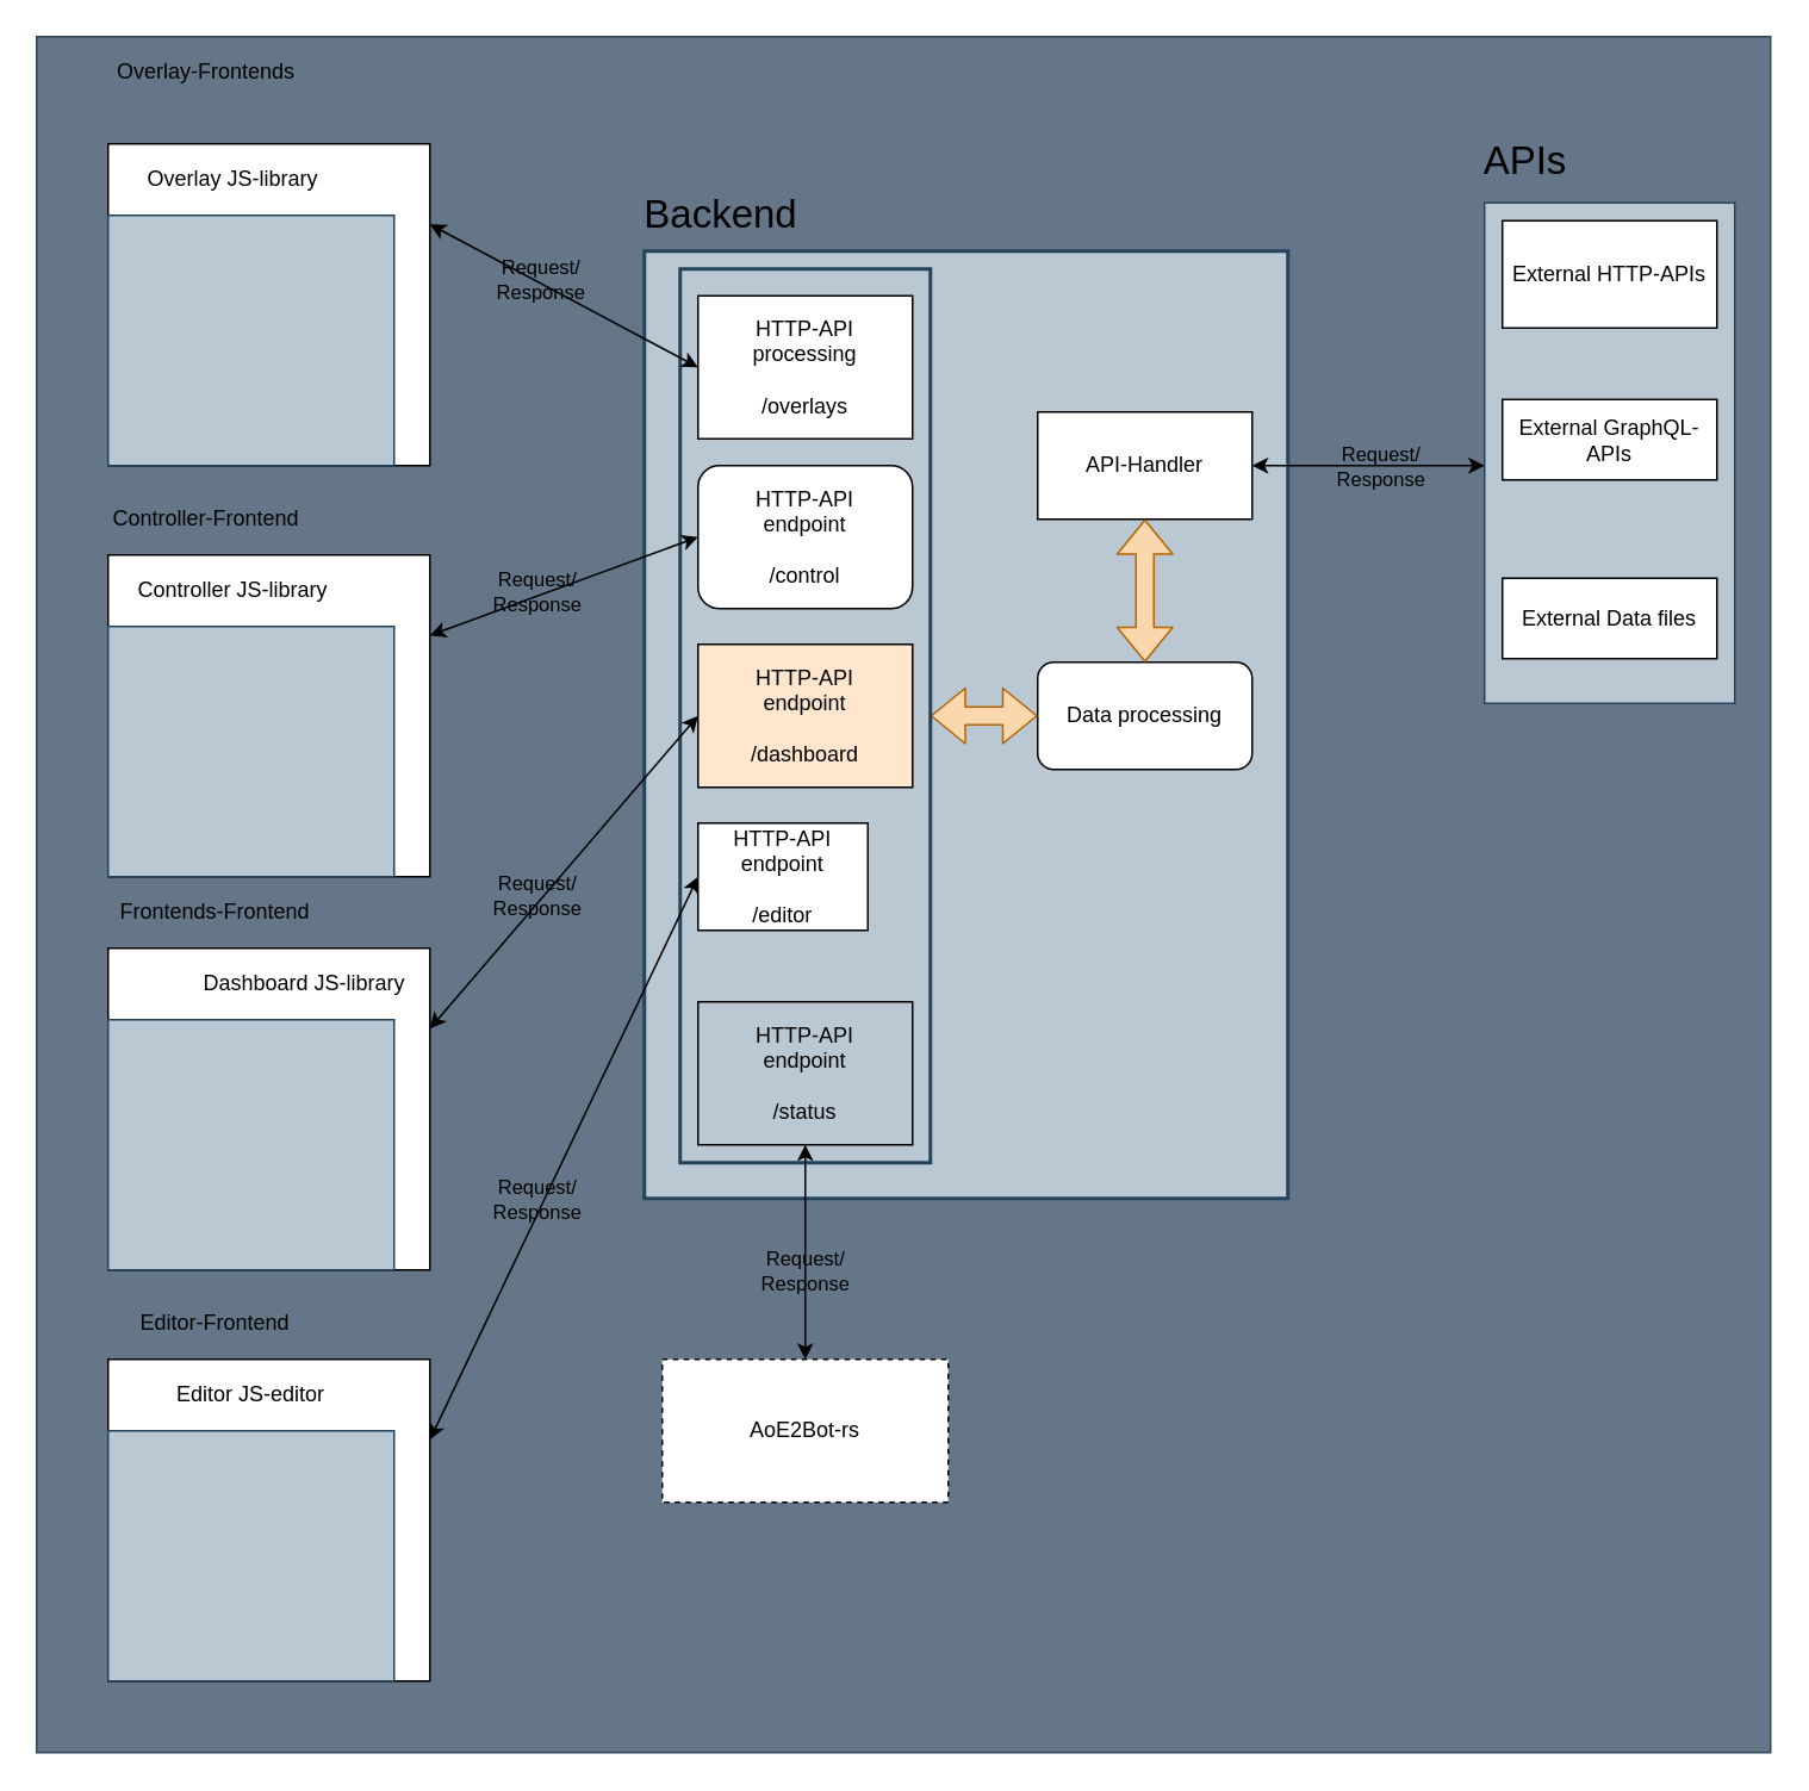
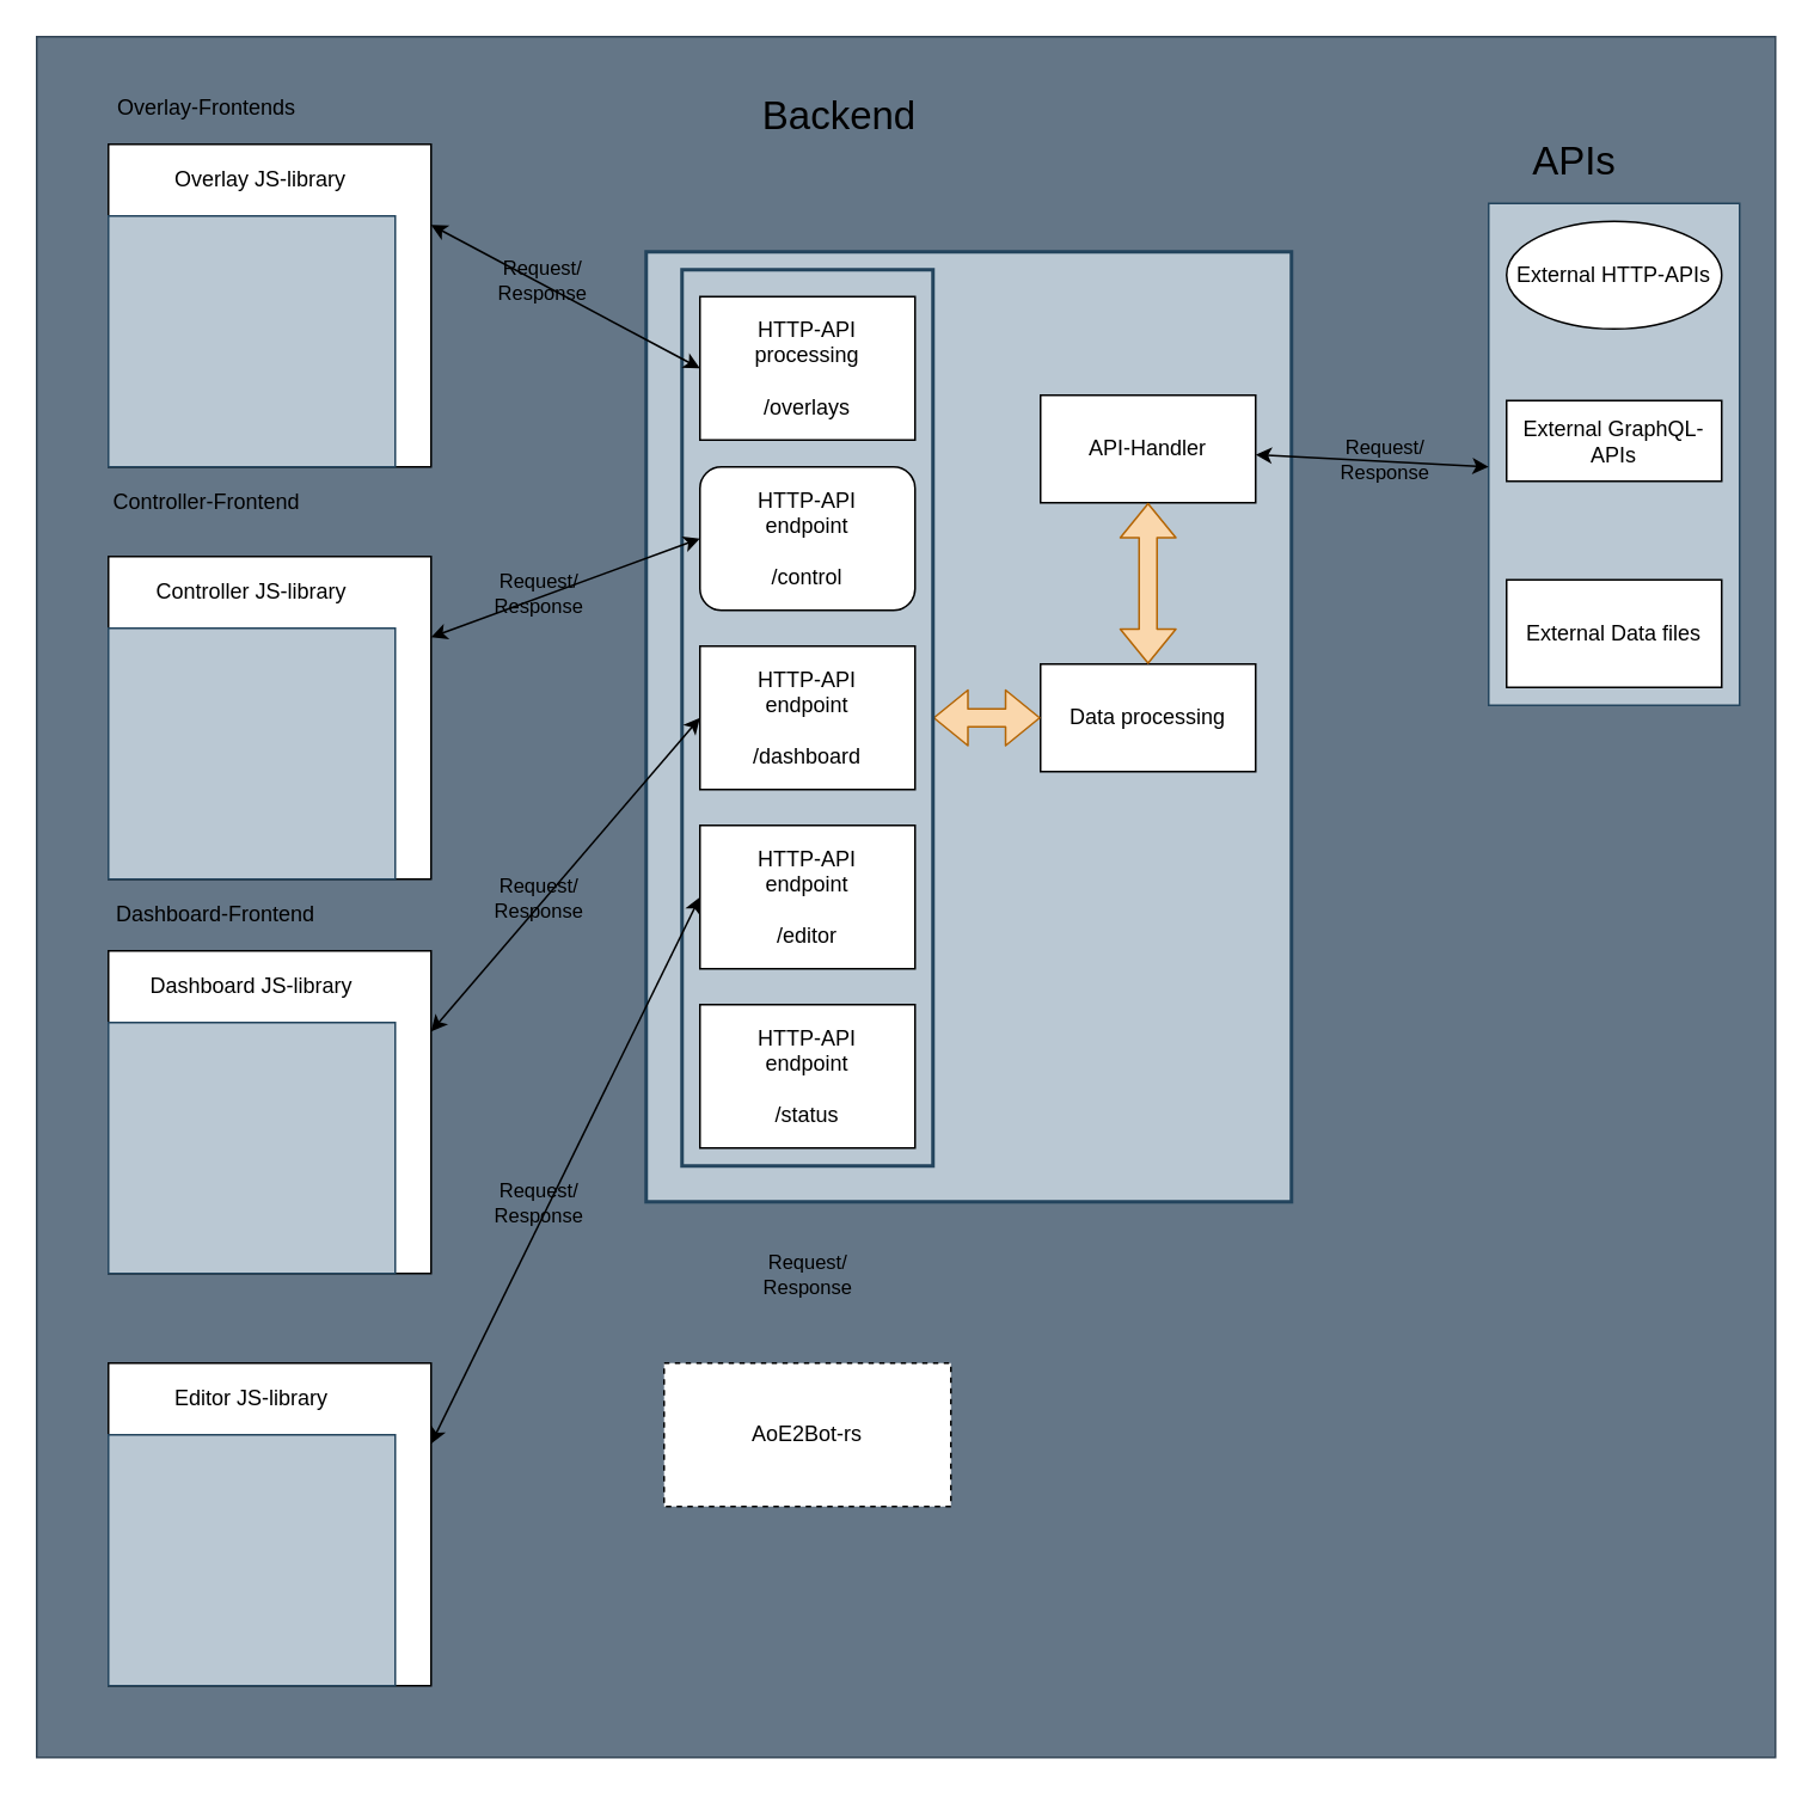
- <mxCell id="7" value="Overlay-Frontends" style="text;html=1;strokeColor=none;fillColor=none;align=center;verticalAlign=middle;whiteSpace=wrap;rounded=0;" vertex="1" parent="1"><mxGeometry x="60" y="30" width="110" height="20" as="geometry" /></mxCell>
+ <mxCell id="7" value="Overlay-Frontends" style="text;html=1;strokeColor=none;fillColor=none;align=center;verticalAlign=middle;whiteSpace=wrap;rounded=0;" vertex="1" parent="1"><mxGeometry x="60" y="50" width="110" height="20" as="geometry" /></mxCell>
- <mxCell id="48" value="APIs" style="text;html=1;strokeColor=none;fillColor=none;align=center;verticalAlign=middle;whiteSpace=wrap;rounded=0;labelBackgroundColor=none;fontSize=22;" vertex="1" parent="1"><mxGeometry x="833" y="80" width="40" height="20" as="geometry" /></mxCell>
+ <mxCell id="48" value="APIs" style="text;html=1;strokeColor=none;fillColor=none;align=center;verticalAlign=middle;whiteSpace=wrap;rounded=0;labelBackgroundColor=none;fontSize=22;" vertex="1" parent="1"><mxGeometry x="858" y="80" width="40" height="20" as="geometry" /></mxCell>
- <mxCell id="8" value="Overlay JS-library" style="text;html=1;strokeColor=none;fillColor=none;align=center;verticalAlign=middle;whiteSpace=wrap;rounded=0;" vertex="1" parent="1"><mxGeometry x="80" y="90" width="100" height="20" as="geometry" /></mxCell>
+ <mxCell id="8" value="Overlay JS-library" style="text;html=1;strokeColor=none;fillColor=none;align=center;verticalAlign=middle;whiteSpace=wrap;rounded=0;" vertex="1" parent="1"><mxGeometry x="95" y="90" width="100" height="20" as="geometry" /></mxCell>
- <mxCell id="9" value="Backend" style="text;html=1;strokeColor=none;fillColor=none;align=center;verticalAlign=middle;whiteSpace=wrap;rounded=0;fontSize=22;" vertex="1" parent="1"><mxGeometry x="383" y="110" width="40" height="20" as="geometry" /></mxCell>
+ <mxCell id="9" value="Backend" style="text;html=1;strokeColor=none;fillColor=none;align=center;verticalAlign=middle;whiteSpace=wrap;rounded=0;fontSize=22;" vertex="1" parent="1"><mxGeometry x="448" y="55" width="40" height="20" as="geometry" /></mxCell>
- <mxCell id="12" value="External HTTP-APIs" style="rounded=0;whiteSpace=wrap;html=1;" vertex="1" parent="1"><mxGeometry x="840" y="123" width="120" height="60" as="geometry" /></mxCell>
+ <mxCell id="12" value="External HTTP-APIs" style="ellipse;whiteSpace=wrap;html=1;" vertex="1" parent="1"><mxGeometry x="840" y="123" width="120" height="60" as="geometry" /></mxCell>
- <mxCell id="10" value="API-Handler" style="rounded=0;whiteSpace=wrap;html=1;" vertex="1" parent="1"><mxGeometry x="580" y="230" width="120" height="60" as="geometry" /></mxCell>
+ <mxCell id="10" value="API-Handler" style="rounded=0;whiteSpace=wrap;html=1;" vertex="1" parent="1"><mxGeometry x="580" y="220" width="120" height="60" as="geometry" /></mxCell>
- <mxCell id="19" value="Controller-Frontend" style="text;html=1;strokeColor=none;fillColor=none;align=center;verticalAlign=middle;whiteSpace=wrap;rounded=0;" vertex="1" parent="1"><mxGeometry x="60" y="280" width="110" height="20" as="geometry" /></mxCell>
+ <mxCell id="19" value="Controller-Frontend" style="text;html=1;strokeColor=none;fillColor=none;align=center;verticalAlign=middle;whiteSpace=wrap;rounded=0;" vertex="1" parent="1"><mxGeometry x="60" y="270" width="110" height="20" as="geometry" /></mxCell>
- <mxCell id="20" value="Controller JS-library" style="text;html=1;strokeColor=none;fillColor=none;align=center;verticalAlign=middle;whiteSpace=wrap;rounded=0;" vertex="1" parent="1"><mxGeometry x="70" y="320" width="120" height="20" as="geometry" /></mxCell>
+ <mxCell id="20" value="Controller JS-library" style="text;html=1;strokeColor=none;fillColor=none;align=center;verticalAlign=middle;whiteSpace=wrap;rounded=0;" vertex="1" parent="1"><mxGeometry x="80" y="320" width="120" height="20" as="geometry" /></mxCell>
- <mxCell id="14" value="External Data files" style="rounded=0;whiteSpace=wrap;html=1;" vertex="1" parent="1"><mxGeometry x="840" y="323" width="120" height="45" as="geometry" /></mxCell>
+ <mxCell id="14" value="External Data files" style="rounded=0;whiteSpace=wrap;html=1;" vertex="1" parent="1"><mxGeometry x="840" y="323" width="120" height="60" as="geometry" /></mxCell>
- <mxCell id="38" value="&lt;span&gt;HTTP-API&lt;/span&gt;&lt;br&gt;&lt;span&gt;endpoint&lt;br&gt;&lt;br&gt;/dashboard&lt;br&gt;&lt;/span&gt;" style="rounded=0;whiteSpace=wrap;html=1;fillColor=#ffe6cc;" vertex="1" parent="1"><mxGeometry x="390" y="360" width="120" height="80" as="geometry" /></mxCell>
+ <mxCell id="38" value="&lt;span&gt;HTTP-API&lt;/span&gt;&lt;br&gt;&lt;span&gt;endpoint&lt;br&gt;&lt;br&gt;/dashboard&lt;br&gt;&lt;/span&gt;" style="rounded=0;whiteSpace=wrap;html=1;" vertex="1" parent="1"><mxGeometry x="390" y="360" width="120" height="80" as="geometry" /></mxCell>
- <mxCell id="11" value="Data processing" style="whiteSpace=wrap;html=1;rounded=1;" vertex="1" parent="1"><mxGeometry x="580" y="370" width="120" height="60" as="geometry" /></mxCell>
+ <mxCell id="11" value="Data processing" style="rounded=0;whiteSpace=wrap;html=1;" vertex="1" parent="1"><mxGeometry x="580" y="370" width="120" height="60" as="geometry" /></mxCell>
- <mxCell id="39" value="&lt;span&gt;HTTP-API&lt;/span&gt;&lt;br&gt;&lt;span&gt;endpoint&lt;br&gt;&lt;br&gt;/editor&lt;br&gt;&lt;/span&gt;" style="rounded=0;whiteSpace=wrap;html=1;" vertex="1" parent="1"><mxGeometry x="390" y="460" width="95" height="60" as="geometry" /></mxCell>
+ <mxCell id="39" value="&lt;span&gt;HTTP-API&lt;/span&gt;&lt;br&gt;&lt;span&gt;endpoint&lt;br&gt;&lt;br&gt;/editor&lt;br&gt;&lt;/span&gt;" style="rounded=0;whiteSpace=wrap;html=1;" vertex="1" parent="1"><mxGeometry x="390" y="460" width="120" height="80" as="geometry" /></mxCell>
- <mxCell id="24" value="Frontends-Frontend" style="text;html=1;strokeColor=none;fillColor=none;align=center;verticalAlign=middle;whiteSpace=wrap;rounded=0;" vertex="1" parent="1"><mxGeometry x="60" y="500" width="120" height="20" as="geometry" /></mxCell>
+ <mxCell id="24" value="Dashboard-Frontend" style="text;html=1;strokeColor=none;fillColor=none;align=center;verticalAlign=middle;whiteSpace=wrap;rounded=0;" vertex="1" parent="1"><mxGeometry x="60" y="500" width="120" height="20" as="geometry" /></mxCell>
- <mxCell id="25" value="Dashboard JS-library" style="text;html=1;strokeColor=none;fillColor=none;align=center;verticalAlign=middle;whiteSpace=wrap;rounded=0;" vertex="1" parent="1"><mxGeometry x="110" y="540" width="120" height="20" as="geometry" /></mxCell>
+ <mxCell id="25" value="Dashboard JS-library" style="text;html=1;strokeColor=none;fillColor=none;align=center;verticalAlign=middle;whiteSpace=wrap;rounded=0;" vertex="1" parent="1"><mxGeometry x="80" y="540" width="120" height="20" as="geometry" /></mxCell>
- <mxCell id="40" value="&lt;span&gt;HTTP-API&lt;/span&gt;&lt;br&gt;&lt;span&gt;endpoint&lt;br&gt;&lt;br&gt;/status&lt;br&gt;&lt;/span&gt;" style="rounded=0;whiteSpace=wrap;html=1;fillColor=#bac8d3;" vertex="1" parent="1"><mxGeometry x="390" y="560" width="120" height="80" as="geometry" /></mxCell>
+ <mxCell id="40" value="&lt;span&gt;HTTP-API&lt;/span&gt;&lt;br&gt;&lt;span&gt;endpoint&lt;br&gt;&lt;br&gt;/status&lt;br&gt;&lt;/span&gt;" style="rounded=0;whiteSpace=wrap;html=1;" vertex="1" parent="1"><mxGeometry x="390" y="560" width="120" height="80" as="geometry" /></mxCell>
- <mxCell id="46" value="" style="endArrow=classic;startArrow=classic;html=1;exitX=0.5;exitY=0;exitDx=0;exitDy=0;entryX=0.5;entryY=1;entryDx=0;entryDy=0;" edge="1" parent="1" source="31" target="40"><mxGeometry width="50" height="50" relative="1" as="geometry"><mxPoint x="440" y="750" as="sourcePoint" /><mxPoint x="490" y="700" as="targetPoint" /></mxGeometry></mxCell>
- <mxCell id="29" value="Editor-Frontend" style="text;html=1;strokeColor=none;fillColor=none;align=center;verticalAlign=middle;whiteSpace=wrap;rounded=0;" vertex="1" parent="1"><mxGeometry x="60" y="730" width="120" height="20" as="geometry" /></mxCell>
- <mxCell id="30" value="Editor JS-editor" style="text;html=1;strokeColor=none;fillColor=none;align=center;verticalAlign=middle;whiteSpace=wrap;rounded=0;" vertex="1" parent="1"><mxGeometry x="80" y="770" width="120" height="20" as="geometry" /></mxCell>
+ <mxCell id="30" value="Editor JS-library" style="text;html=1;strokeColor=none;fillColor=none;align=center;verticalAlign=middle;whiteSpace=wrap;rounded=0;" vertex="1" parent="1"><mxGeometry x="80" y="770" width="120" height="20" as="geometry" /></mxCell>
